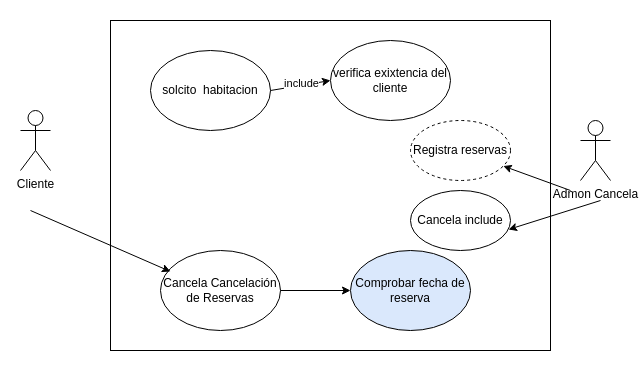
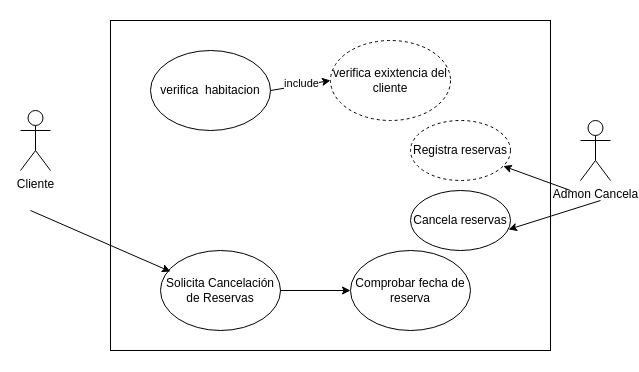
- <mxCell id="6" value="verifica exixtencia del cliente" style="ellipse;whiteSpace=wrap;html=1;" vertex="1" parent="1"><mxGeometry x="330" y="40" width="120" height="80" as="geometry" /></mxCell>
+ <mxCell id="6" value="verifica exixtencia del cliente" style="ellipse;whiteSpace=wrap;html=1;dashed=1;" vertex="1" parent="1"><mxGeometry x="330" y="40" width="120" height="80" as="geometry" /></mxCell>
- <mxCell id="5" value="solcito&amp;nbsp; habitacion" style="ellipse;whiteSpace=wrap;html=1;" vertex="1" parent="1"><mxGeometry x="150" y="50" width="120" height="80" as="geometry" /></mxCell>
+ <mxCell id="5" value="verifica&amp;nbsp; habitacion" style="ellipse;whiteSpace=wrap;html=1;" vertex="1" parent="1"><mxGeometry x="150" y="50" width="120" height="80" as="geometry" /></mxCell>
- <mxCell id="14" value="Cancela include" style="ellipse;whiteSpace=wrap;html=1;" vertex="1" parent="1"><mxGeometry x="410" y="190" width="100" height="60" as="geometry" /></mxCell>
+ <mxCell id="14" value="Cancela reservas" style="ellipse;whiteSpace=wrap;html=1;" vertex="1" parent="1"><mxGeometry x="410" y="190" width="100" height="60" as="geometry" /></mxCell>
- <mxCell id="9" value="Cancela Cancelación de Reservas" style="ellipse;whiteSpace=wrap;html=1;" vertex="1" parent="1"><mxGeometry x="160" y="250" width="120" height="80" as="geometry" /></mxCell>
+ <mxCell id="9" value="Solicita Cancelación de Reservas" style="ellipse;whiteSpace=wrap;html=1;" vertex="1" parent="1"><mxGeometry x="160" y="250" width="120" height="80" as="geometry" /></mxCell>
- <mxCell id="11" value="Comprobar fecha de reserva" style="ellipse;whiteSpace=wrap;html=1;fillColor=#dae8fc;" vertex="1" parent="1"><mxGeometry x="350" y="250" width="120" height="80" as="geometry" /></mxCell>
+ <mxCell id="11" value="Comprobar fecha de reserva" style="ellipse;whiteSpace=wrap;html=1;" vertex="1" parent="1"><mxGeometry x="350" y="250" width="120" height="80" as="geometry" /></mxCell>
